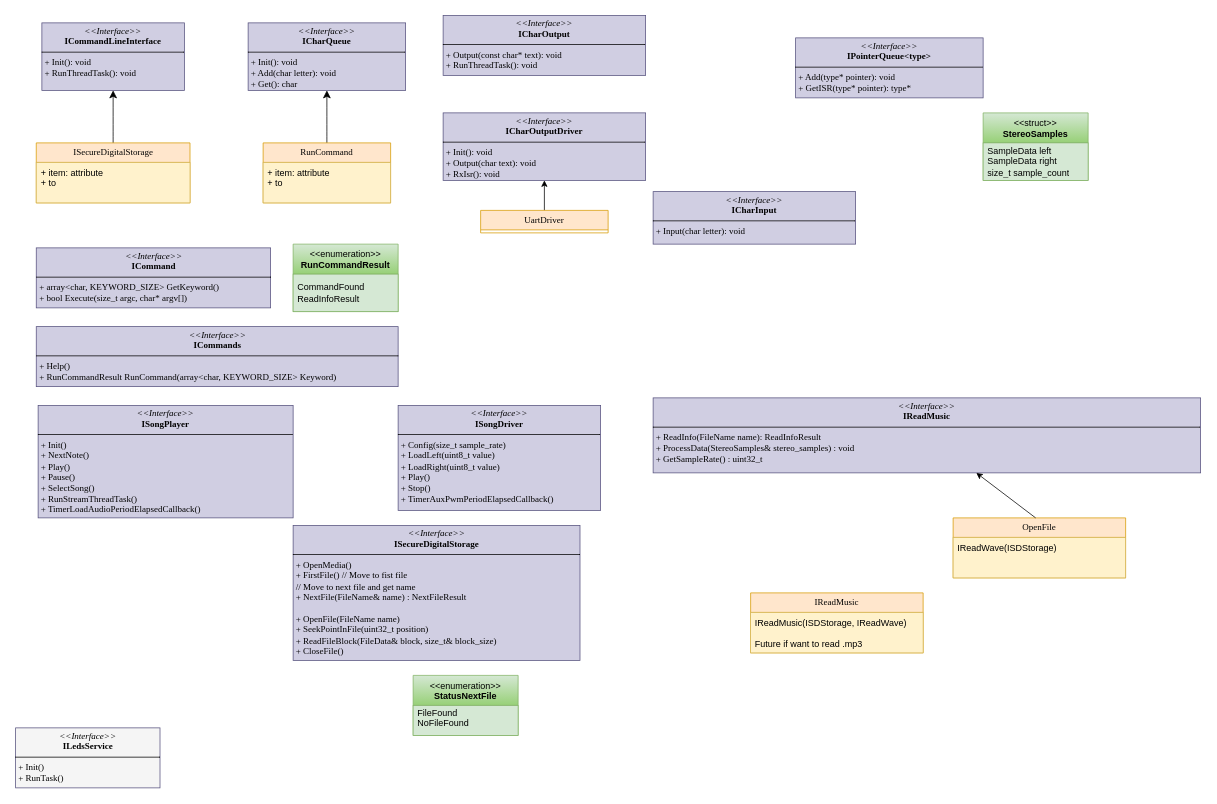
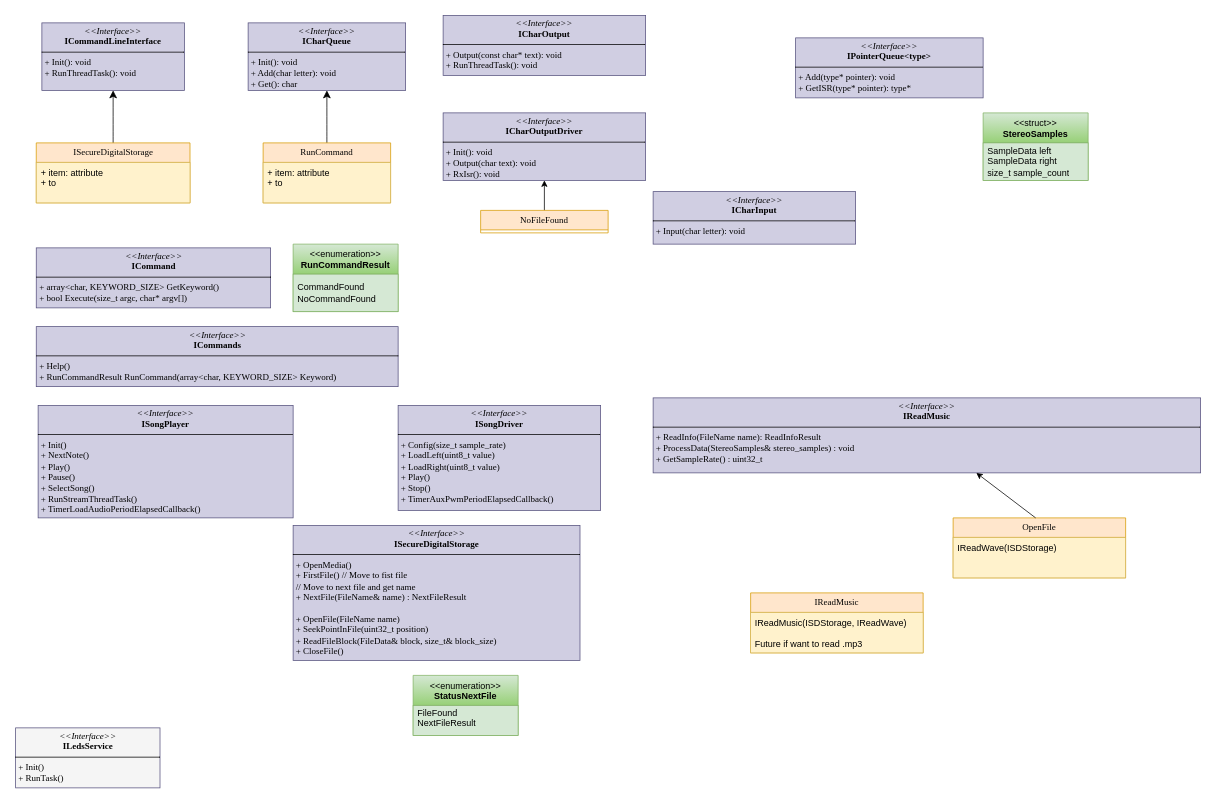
- <mxCell id="23" value="UartDriver" style="swimlane;fontStyle=0;childLayout=stackLayout;horizontal=1;startSize=26;fillColor=#ffe6cc;horizontalStack=0;resizeParent=1;resizeParentMax=0;resizeLast=0;collapsible=1;marginBottom=0;whiteSpace=wrap;html=1;strokeColor=#d79b00;fontFamily=Lucida Console;" parent="1" vertex="1"><mxGeometry x="640" y="280" width="170" height="30" as="geometry"><mxRectangle x="165" y="220" width="100" height="30" as="alternateBounds" /></mxGeometry></mxCell>
+ <mxCell id="23" value="NoFileFound" style="swimlane;fontStyle=0;childLayout=stackLayout;horizontal=1;startSize=26;fillColor=#ffe6cc;horizontalStack=0;resizeParent=1;resizeParentMax=0;resizeLast=0;collapsible=1;marginBottom=0;whiteSpace=wrap;html=1;strokeColor=#d79b00;fontFamily=Lucida Console;" parent="1" vertex="1"><mxGeometry x="640" y="280" width="170" height="30" as="geometry"><mxRectangle x="165" y="220" width="100" height="30" as="alternateBounds" /></mxGeometry></mxCell>
- <mxCell id="13" value="&lt;div&gt;CommandFound&lt;br&gt;&lt;div&gt;&lt;div&gt;ReadInfoResult&lt;/div&gt;&lt;/div&gt;&lt;/div&gt;" style="text;html=1;strokeColor=#82b366;fillColor=#d5e8d4;align=left;verticalAlign=middle;spacingLeft=4;spacingRight=4;overflow=hidden;rotatable=0;points=[[0,0.5],[1,0.5]];portConstraint=eastwest;whiteSpace=wrap;" parent="12" vertex="1"><mxGeometry y="40" width="140" height="50" as="geometry" /></mxCell>
+ <mxCell id="13" value="&lt;div&gt;CommandFound&lt;br&gt;&lt;div&gt;&lt;div&gt;NoCommandFound&lt;/div&gt;&lt;/div&gt;&lt;/div&gt;" style="text;html=1;strokeColor=#82b366;fillColor=#d5e8d4;align=left;verticalAlign=middle;spacingLeft=4;spacingRight=4;overflow=hidden;rotatable=0;points=[[0,0.5],[1,0.5]];portConstraint=eastwest;whiteSpace=wrap;" parent="12" vertex="1"><mxGeometry y="40" width="140" height="50" as="geometry" /></mxCell>
- <mxCell id="19" value="FileFound&lt;br&gt;&lt;div&gt;NoFileFound&lt;br&gt;&lt;div&gt;&lt;div&gt;&lt;br&gt;&lt;/div&gt;&lt;/div&gt;&lt;/div&gt;" style="text;html=1;strokeColor=#82b366;fillColor=#d5e8d4;align=left;verticalAlign=middle;spacingLeft=4;spacingRight=4;overflow=hidden;rotatable=0;points=[[0,0.5],[1,0.5]];portConstraint=eastwest;whiteSpace=wrap;" parent="18" vertex="1"><mxGeometry y="40" width="140" height="40" as="geometry" /></mxCell>
+ <mxCell id="19" value="FileFound&lt;br&gt;&lt;div&gt;NextFileResult&lt;br&gt;&lt;div&gt;&lt;div&gt;&lt;br&gt;&lt;/div&gt;&lt;/div&gt;&lt;/div&gt;" style="text;html=1;strokeColor=#82b366;fillColor=#d5e8d4;align=left;verticalAlign=middle;spacingLeft=4;spacingRight=4;overflow=hidden;rotatable=0;points=[[0,0.5],[1,0.5]];portConstraint=eastwest;whiteSpace=wrap;" parent="18" vertex="1"><mxGeometry y="40" width="140" height="40" as="geometry" /></mxCell>
